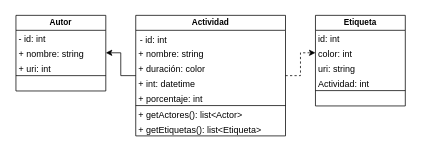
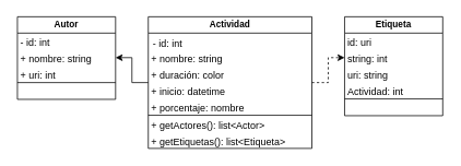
- <mxCell id="20" value="id: int" style="text;strokeColor=none;fillColor=none;align=left;verticalAlign=top;spacingLeft=4;spacingRight=4;overflow=hidden;rotatable=0;points=[[0,0.5],[1,0.5]];portConstraint=eastwest;fontStyle=0;fontSize=12;spacing=0;" vertex="1" parent="19"><mxGeometry y="20" width="120" height="20" as="geometry" /></mxCell>
+ <mxCell id="20" value="id: uri" style="text;strokeColor=none;fillColor=none;align=left;verticalAlign=top;spacingLeft=4;spacingRight=4;overflow=hidden;rotatable=0;points=[[0,0.5],[1,0.5]];portConstraint=eastwest;fontStyle=0;fontSize=12;spacing=0;" vertex="1" parent="19"><mxGeometry y="20" width="120" height="20" as="geometry" /></mxCell>
- <mxCell id="21" value="color: int" style="text;strokeColor=none;fillColor=none;align=left;verticalAlign=top;spacingLeft=4;spacingRight=4;overflow=hidden;rotatable=0;points=[[0,0.5],[1,0.5]];portConstraint=eastwest;fontSize=12;spacing=0;" vertex="1" parent="19"><mxGeometry y="40" width="120" height="20" as="geometry" /></mxCell>
+ <mxCell id="21" value="string: int" style="text;strokeColor=none;fillColor=none;align=left;verticalAlign=top;spacingLeft=4;spacingRight=4;overflow=hidden;rotatable=0;points=[[0,0.5],[1,0.5]];portConstraint=eastwest;fontSize=12;spacing=0;" vertex="1" parent="19"><mxGeometry y="40" width="120" height="20" as="geometry" /></mxCell>
- <mxCell id="14" value="+ int: datetime" style="text;strokeColor=none;fillColor=none;align=left;verticalAlign=top;spacingLeft=4;spacingRight=4;overflow=hidden;rotatable=0;points=[[0,0.5],[1,0.5]];portConstraint=eastwest;fontSize=12;spacing=0;" vertex="1" parent="10"><mxGeometry y="80" width="200" height="20" as="geometry" /></mxCell>
+ <mxCell id="14" value="+ inicio: datetime" style="text;strokeColor=none;fillColor=none;align=left;verticalAlign=top;spacingLeft=4;spacingRight=4;overflow=hidden;rotatable=0;points=[[0,0.5],[1,0.5]];portConstraint=eastwest;fontSize=12;spacing=0;" vertex="1" parent="10"><mxGeometry y="80" width="200" height="20" as="geometry" /></mxCell>
- <mxCell id="15" value="+ porcentaje: int" style="text;strokeColor=none;fillColor=none;align=left;verticalAlign=top;spacingLeft=4;spacingRight=4;overflow=hidden;rotatable=0;points=[[0,0.5],[1,0.5]];portConstraint=eastwest;fontSize=12;spacing=0;" vertex="1" parent="10"><mxGeometry y="100" width="200" height="20" as="geometry" /></mxCell>
+ <mxCell id="15" value="+ porcentaje: nombre" style="text;strokeColor=none;fillColor=none;align=left;verticalAlign=top;spacingLeft=4;spacingRight=4;overflow=hidden;rotatable=0;points=[[0,0.5],[1,0.5]];portConstraint=eastwest;fontSize=12;spacing=0;" vertex="1" parent="10"><mxGeometry y="100" width="200" height="20" as="geometry" /></mxCell>
